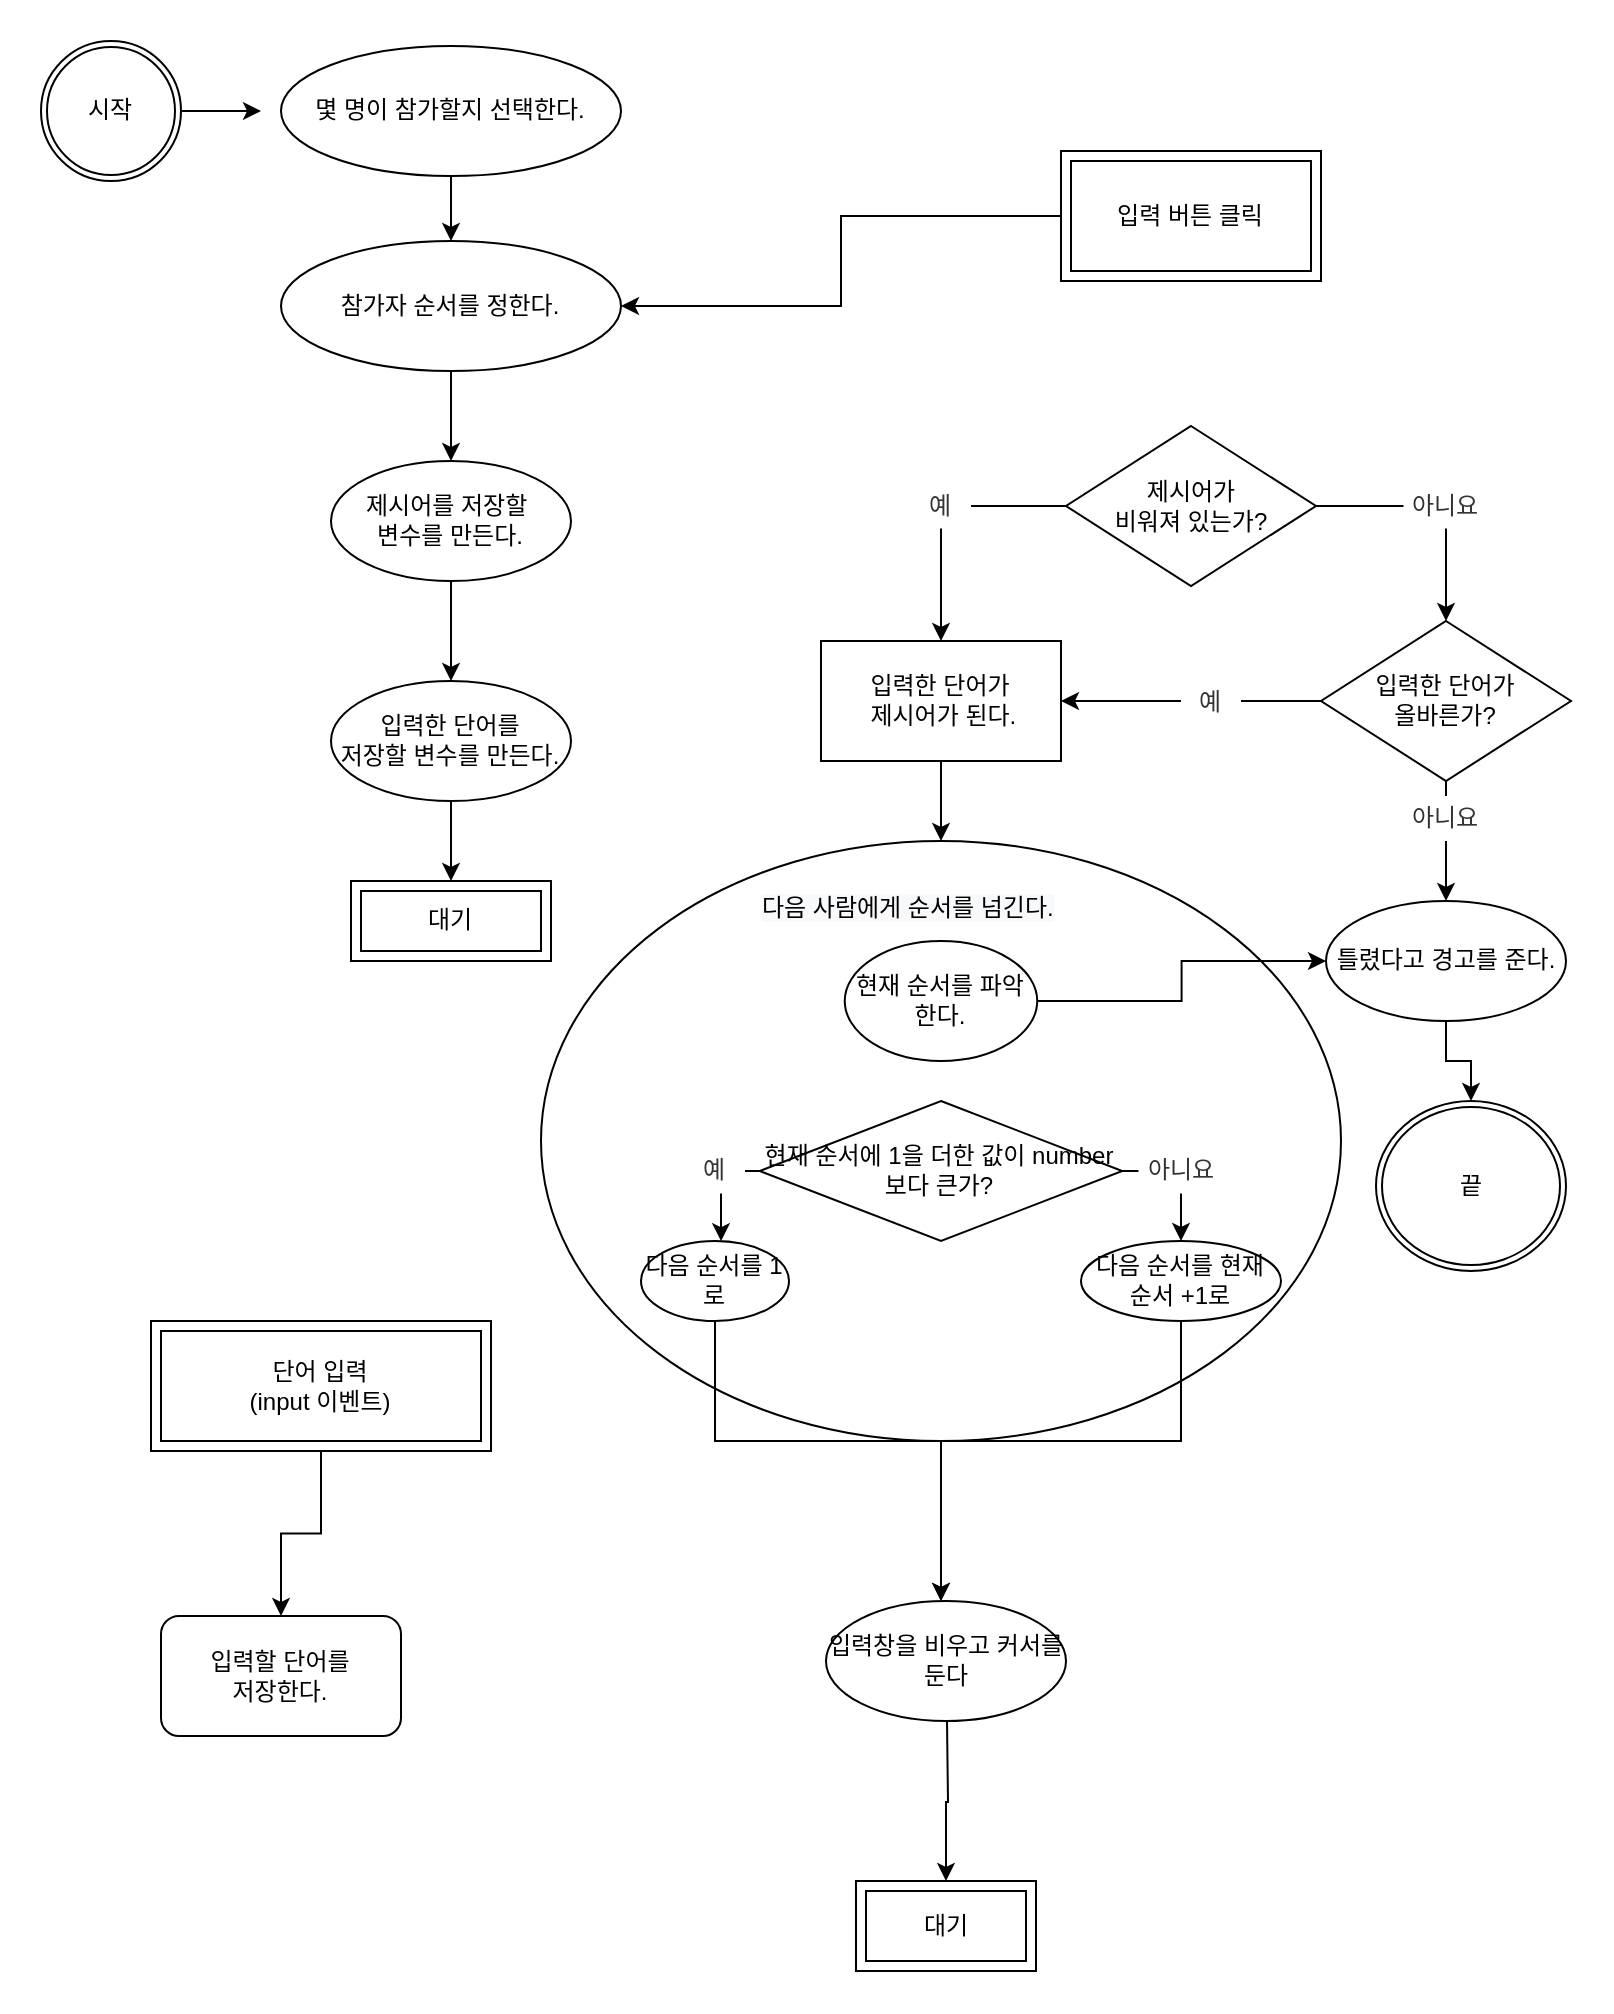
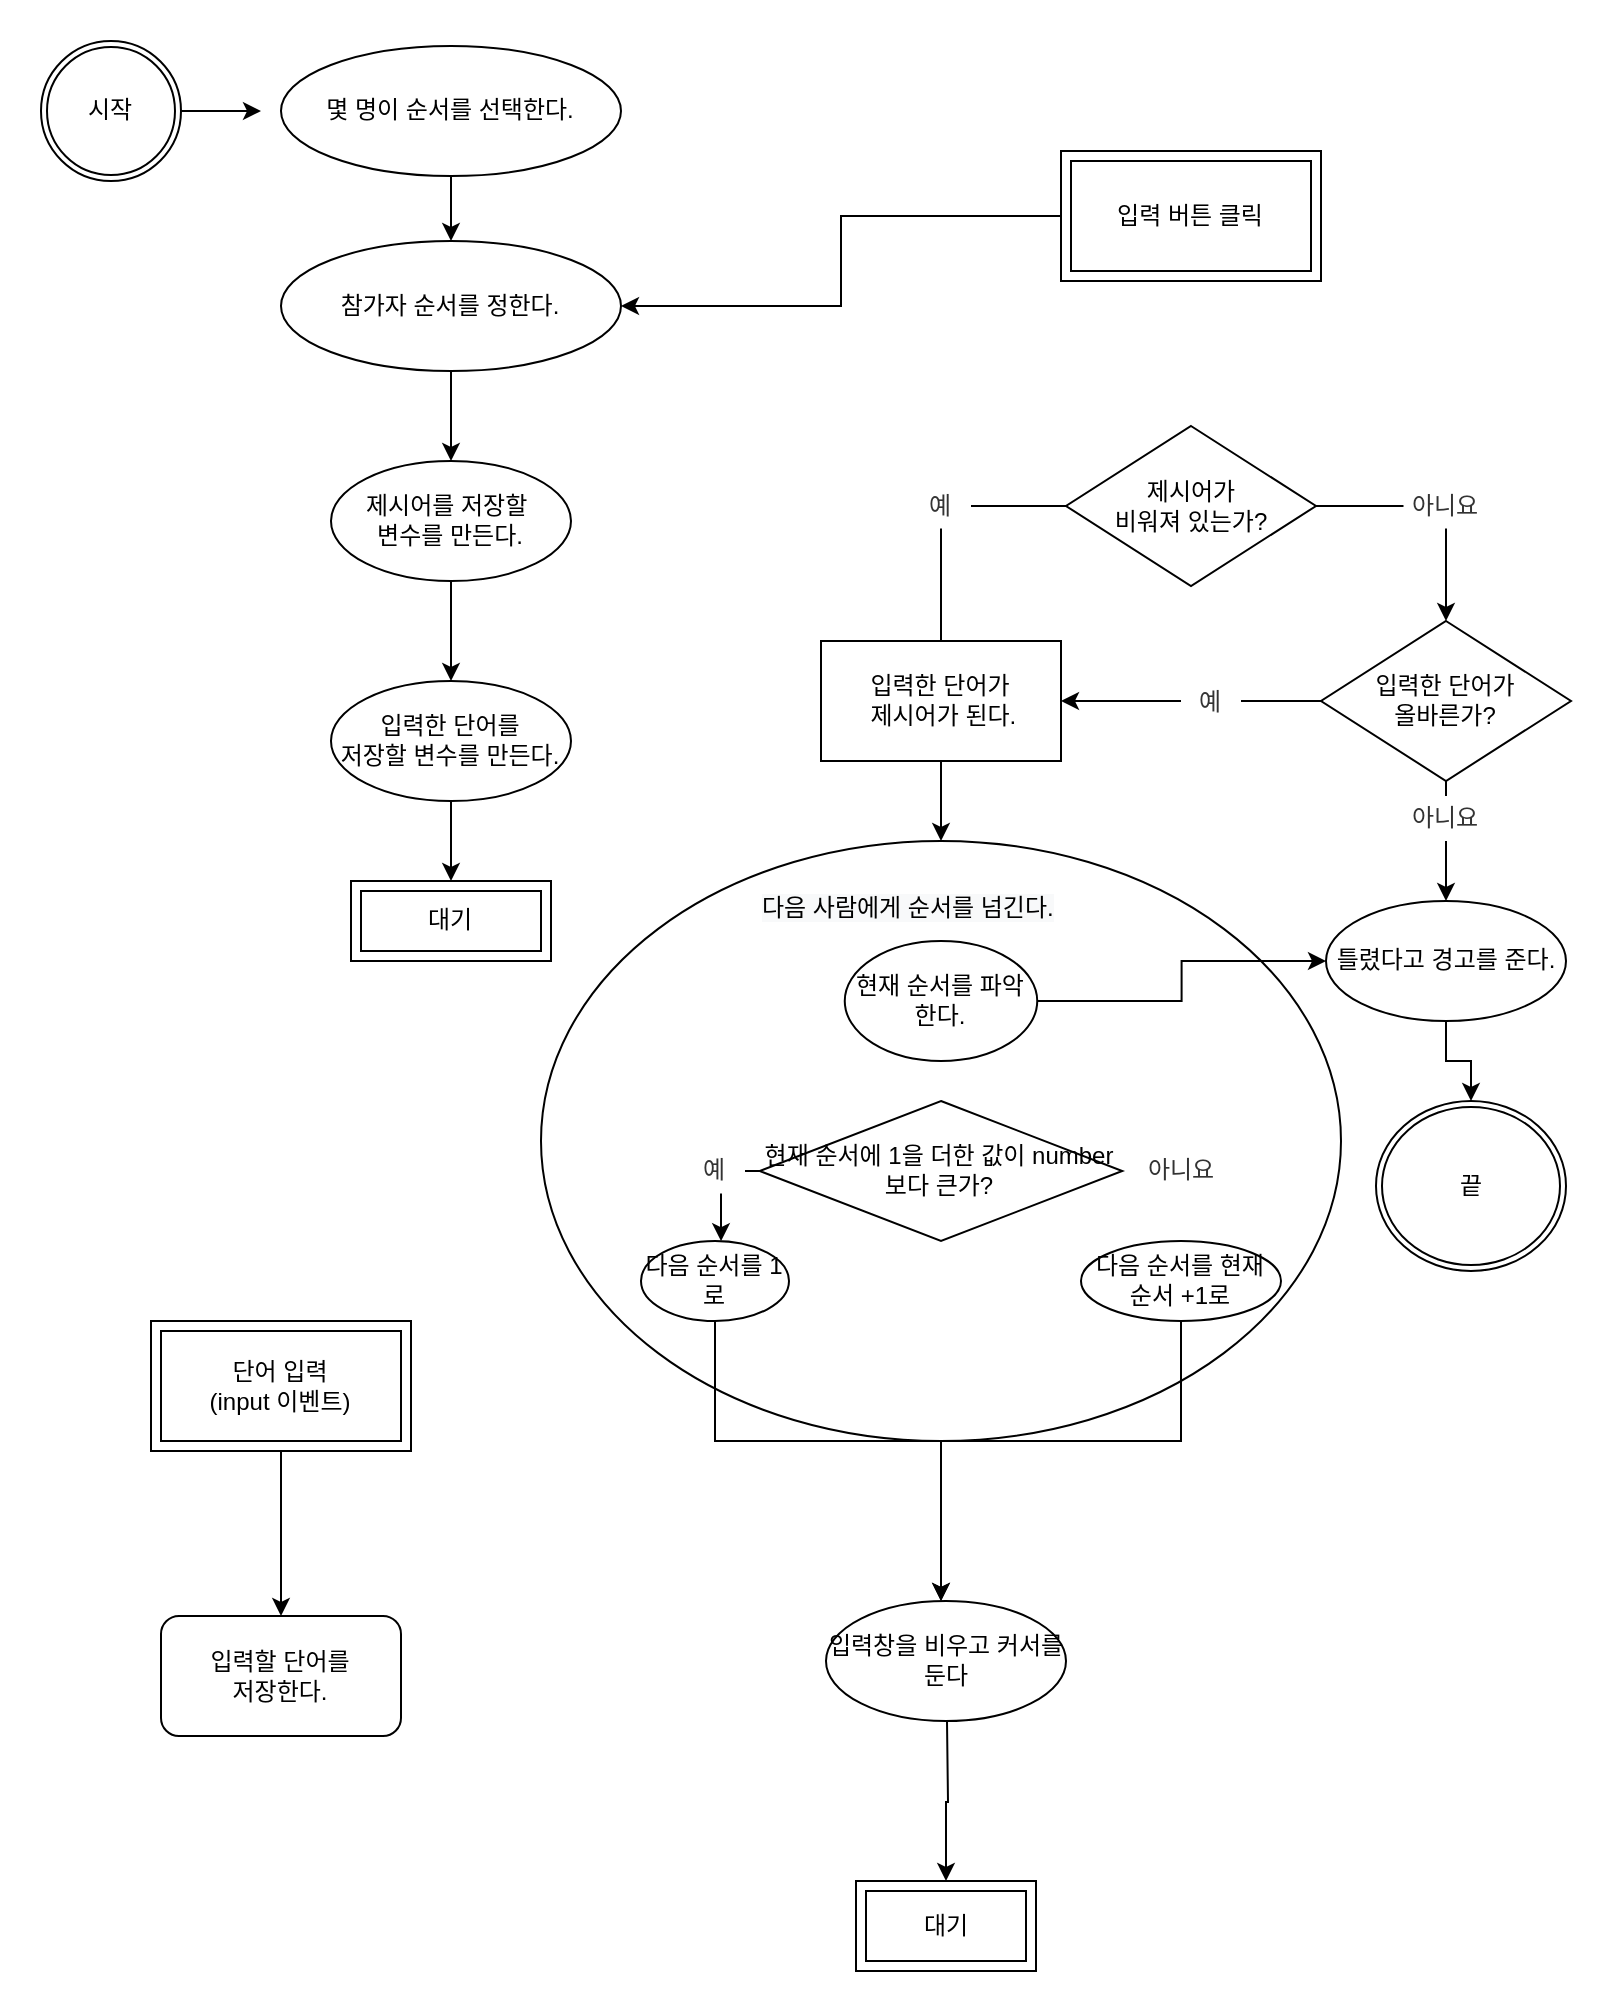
- <mxCell id="5" value="몇 명이 참가할지 선택한다." style="ellipse;whiteSpace=wrap;html=1;" parent="1" vertex="1"><mxGeometry x="140" y="22.5" width="170" height="65" as="geometry" /></mxCell>
+ <mxCell id="5" value="몇 명이 순서를 선택한다." style="ellipse;whiteSpace=wrap;html=1;" parent="1" vertex="1"><mxGeometry x="140" y="22.5" width="170" height="65" as="geometry" /></mxCell>
- <mxCell id="11" value="" style="edgeStyle=orthogonalEdgeStyle;rounded=0;orthogonalLoop=1;jettySize=auto;html=1;" parent="1" source="13" target="15" edge="1"><mxGeometry relative="1" as="geometry" /></mxCell>
+ <mxCell id="11" value="" style="edgeStyle=orthogonalEdgeStyle;rounded=0;orthogonalLoop=1;jettySize=auto;html=1;endArrow=none;" parent="1" source="13" target="15" edge="1"><mxGeometry relative="1" as="geometry" /></mxCell>
- <mxCell id="38" style="edgeStyle=orthogonalEdgeStyle;rounded=0;orthogonalLoop=1;jettySize=auto;html=1;exitX=1;exitY=0.5;exitDx=0;exitDy=0;entryX=0.5;entryY=0;entryDx=0;entryDy=0;" parent="34" source="39" target="43" edge="1"><mxGeometry relative="1" as="geometry" /></mxCell>
- <mxCell id="32" value="단어 입력&lt;br&gt;(input 이벤트)" style="shape=ext;margin=3;double=1;whiteSpace=wrap;html=1;align=center;" parent="1" vertex="1"><mxGeometry x="75" y="660" width="170" height="65" as="geometry" /></mxCell>
+ <mxCell id="32" value="단어 입력&lt;br&gt;(input 이벤트)" style="shape=ext;margin=3;double=1;whiteSpace=wrap;html=1;align=center;" parent="1" vertex="1"><mxGeometry x="75" y="660" width="130" height="65" as="geometry" /></mxCell>
